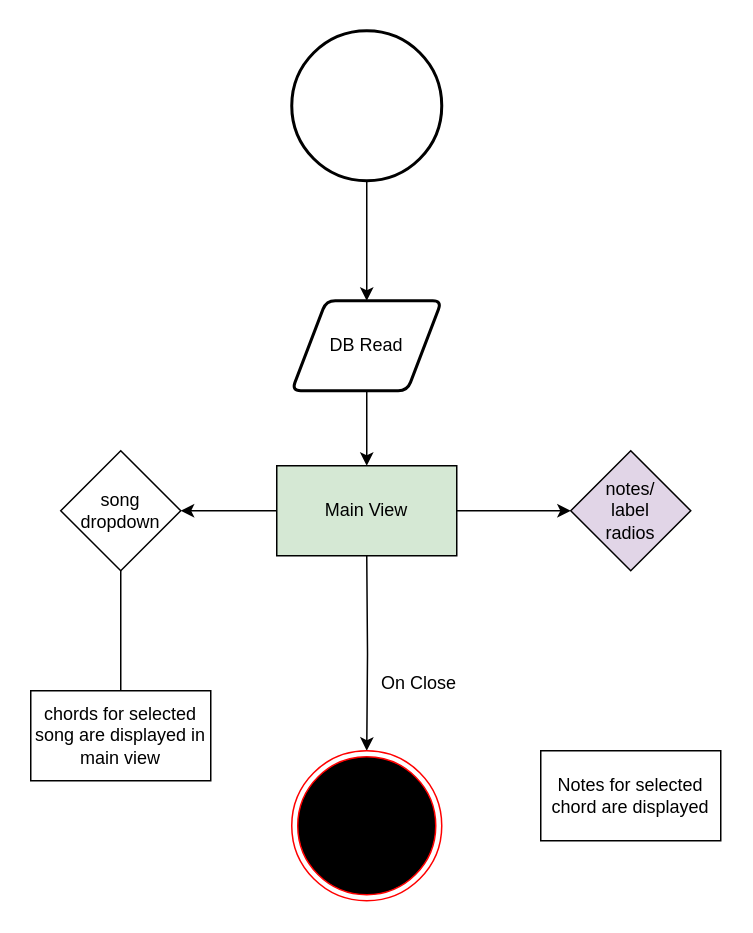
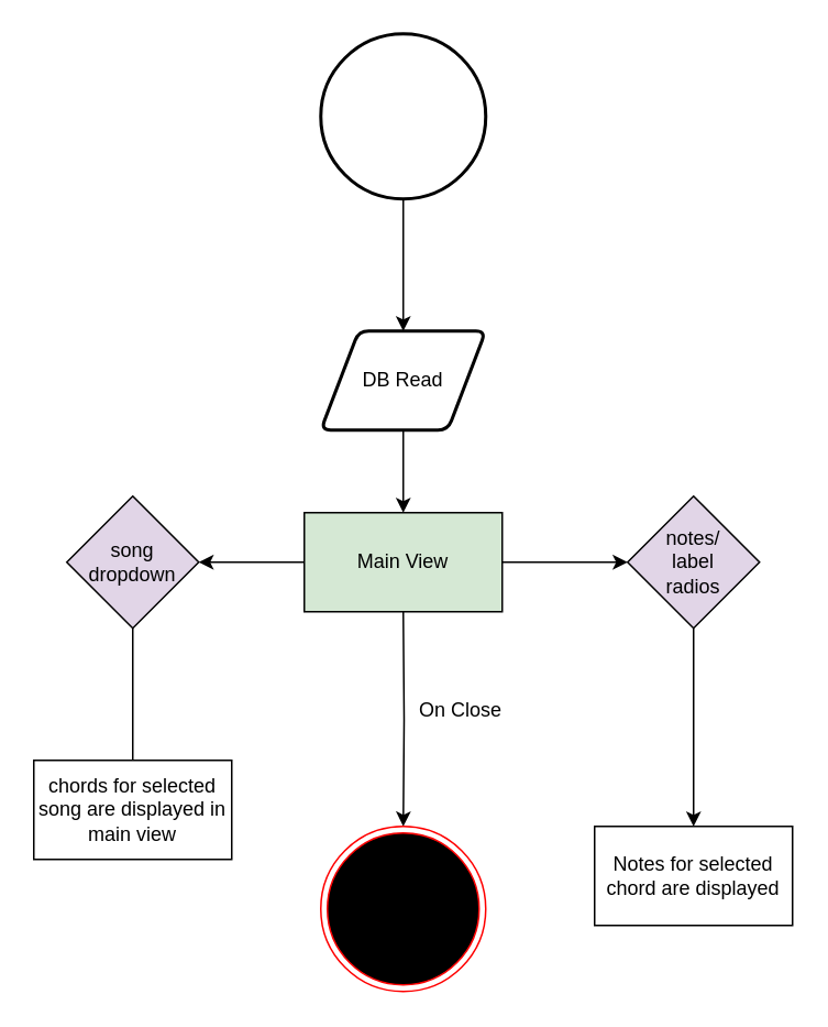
- <mxCell id="9" value="song&lt;br&gt;dropdown" style="rhombus;whiteSpace=wrap;html=1;" vertex="1" parent="1"><mxGeometry x="40" y="300" width="80" height="80" as="geometry" /></mxCell>
+ <mxCell id="9" value="song&lt;br&gt;dropdown" style="rhombus;whiteSpace=wrap;html=1;fillColor=#e1d5e7;" vertex="1" parent="1"><mxGeometry x="40" y="300" width="80" height="80" as="geometry" /></mxCell>
+ <mxCell id="12" style="edgeStyle=orthogonalEdgeStyle;rounded=0;orthogonalLoop=1;jettySize=auto;html=1;exitX=0.5;exitY=1;exitDx=0;exitDy=0;entryX=0.5;entryY=0;entryDx=0;entryDy=0;" edge="1" parent="1" source="13" target="14"><mxGeometry relative="1" as="geometry" /></mxCell>
- <mxCell id="17" value="On Close" style="text;html=1;strokeColor=none;fillColor=none;align=center;verticalAlign=middle;whiteSpace=wrap;rounded=0;" vertex="1" parent="1"><mxGeometry x="244" y="440" width="70" height="30" as="geometry" /></mxCell>
+ <mxCell id="17" value="On Close" style="text;html=1;strokeColor=none;fillColor=none;align=center;verticalAlign=middle;whiteSpace=wrap;rounded=0;" vertex="1" parent="1"><mxGeometry x="244" y="415" width="70" height="30" as="geometry" /></mxCell>
